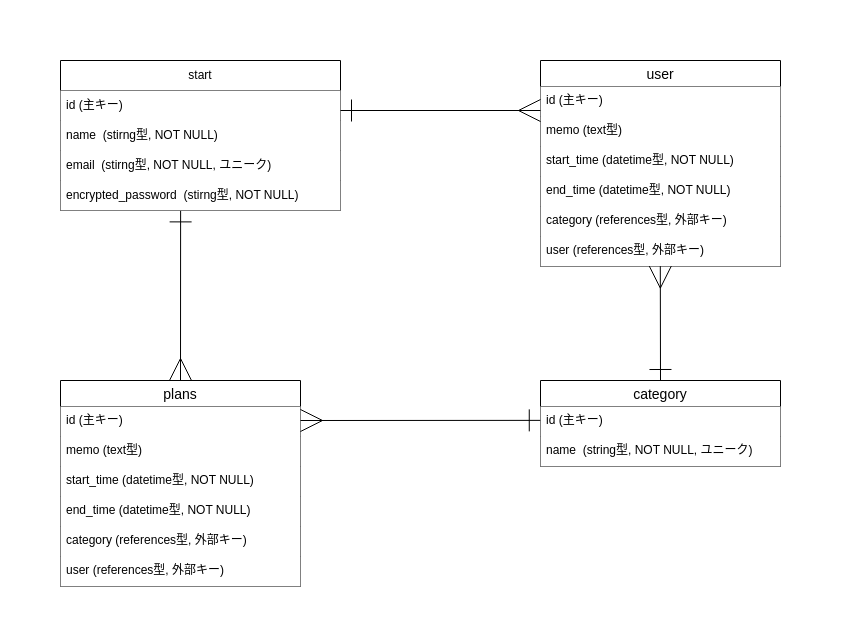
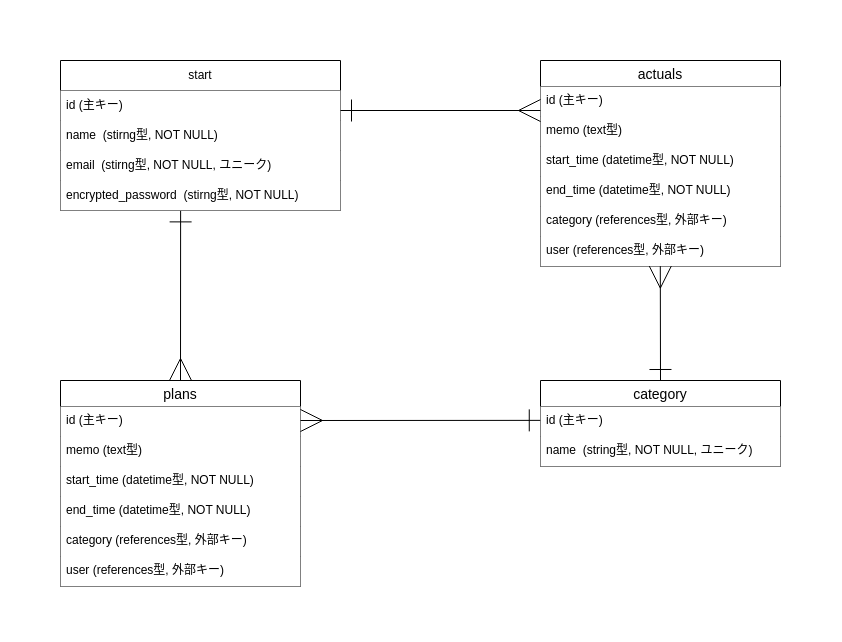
- <mxCell id="18" value="user" style="swimlane;fontStyle=0;childLayout=stackLayout;horizontal=1;startSize=26;horizontalStack=0;resizeParent=1;resizeParentMax=0;resizeLast=0;collapsible=1;marginBottom=0;align=center;fontSize=14;fillColor=#FFFFFF;" parent="1" vertex="1"><mxGeometry x="540" y="60" width="240" height="206" as="geometry" /></mxCell>
+ <mxCell id="18" value="actuals" style="swimlane;fontStyle=0;childLayout=stackLayout;horizontal=1;startSize=26;horizontalStack=0;resizeParent=1;resizeParentMax=0;resizeLast=0;collapsible=1;marginBottom=0;align=center;fontSize=14;fillColor=#FFFFFF;" parent="1" vertex="1"><mxGeometry x="540" y="60" width="240" height="206" as="geometry" /></mxCell>
